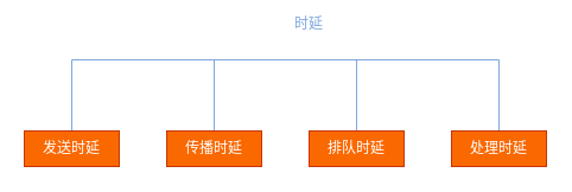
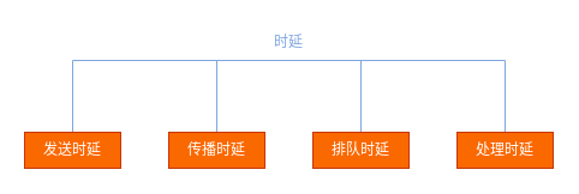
- <mxCell id="11" value="时延" style="text;strokeColor=none;align=center;fillColor=none;html=1;verticalAlign=middle;whiteSpace=wrap;rounded=0;fontColor=#7EA6E0;labelBackgroundColor=none;fontStyle=0" vertex="1" parent="1"><mxGeometry x="230" y="5" width="60" height="30" as="geometry" /></mxCell>
+ <mxCell id="11" value="时延" style="text;strokeColor=none;align=center;fillColor=none;html=1;verticalAlign=middle;whiteSpace=wrap;rounded=0;fontColor=#7EA6E0;labelBackgroundColor=none;fontStyle=0" vertex="1" parent="1"><mxGeometry x="210" y="20" width="60" height="30" as="geometry" /></mxCell>
